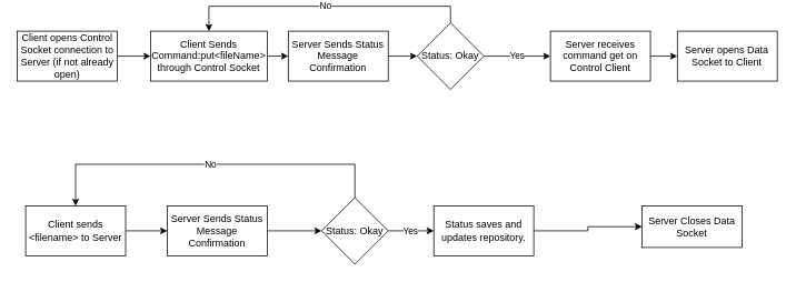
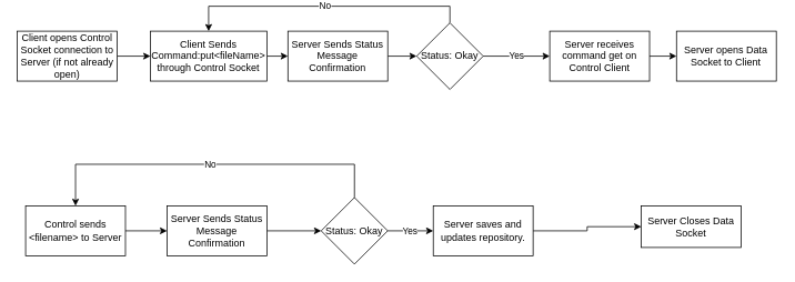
- <mxCell id="10" value="Client sends &amp;lt;filename&amp;gt; to Server" style="rounded=0;whiteSpace=wrap;html=1;" parent="1" vertex="1"><mxGeometry x="30" y="240" width="120" height="60" as="geometry" /></mxCell>
+ <mxCell id="10" value="Control sends &amp;lt;filename&amp;gt; to Server" style="rounded=0;whiteSpace=wrap;html=1;" parent="1" vertex="1"><mxGeometry x="30" y="240" width="120" height="60" as="geometry" /></mxCell>
- <mxCell id="14" value="Status saves and updates repository." style="rounded=0;whiteSpace=wrap;html=1;" parent="1" vertex="1"><mxGeometry x="520" y="240" width="120" height="60" as="geometry" /></mxCell>
+ <mxCell id="14" value="Server saves and updates repository." style="rounded=0;whiteSpace=wrap;html=1;" parent="1" vertex="1"><mxGeometry x="520" y="240" width="120" height="60" as="geometry" /></mxCell>
